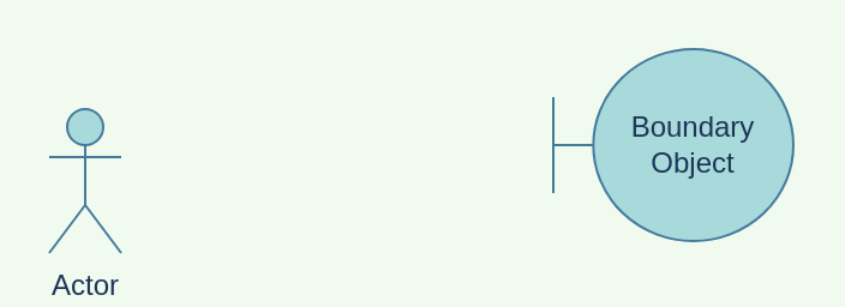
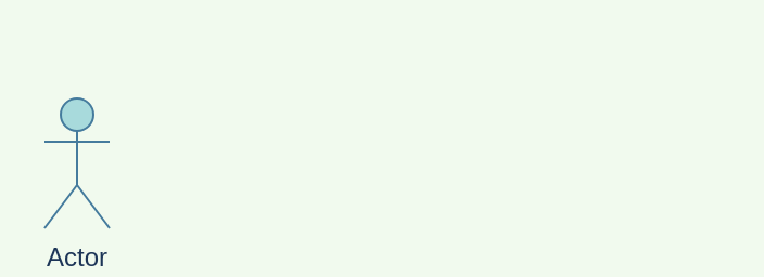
- <mxCell id="3" value="Boundary Object" style="shape=umlBoundary;whiteSpace=wrap;html=1;rounded=0;sketch=0;strokeColor=#457B9D;fillColor=#A8DADC;fontColor=#1D3557;" vertex="1" parent="1"><mxGeometry x="230" y="20" width="100" height="80" as="geometry" /></mxCell>
